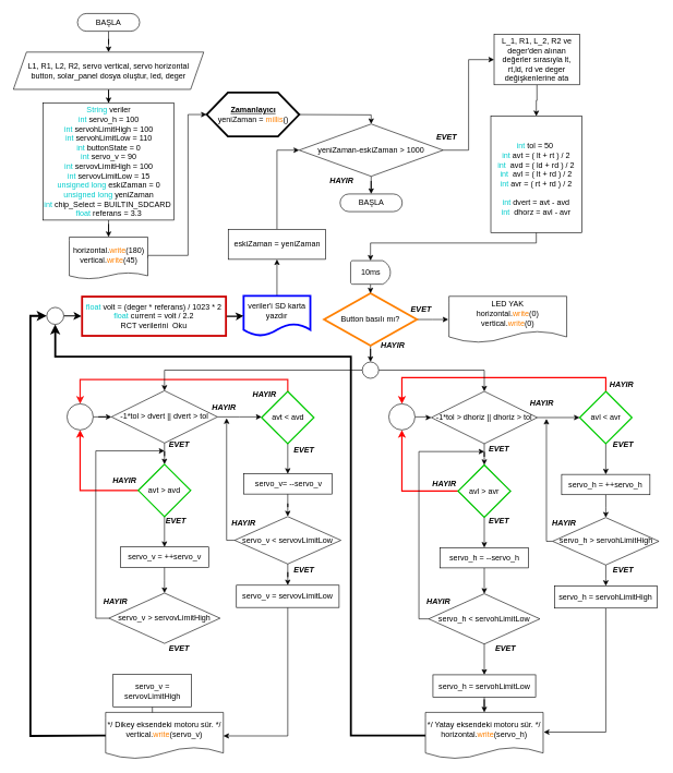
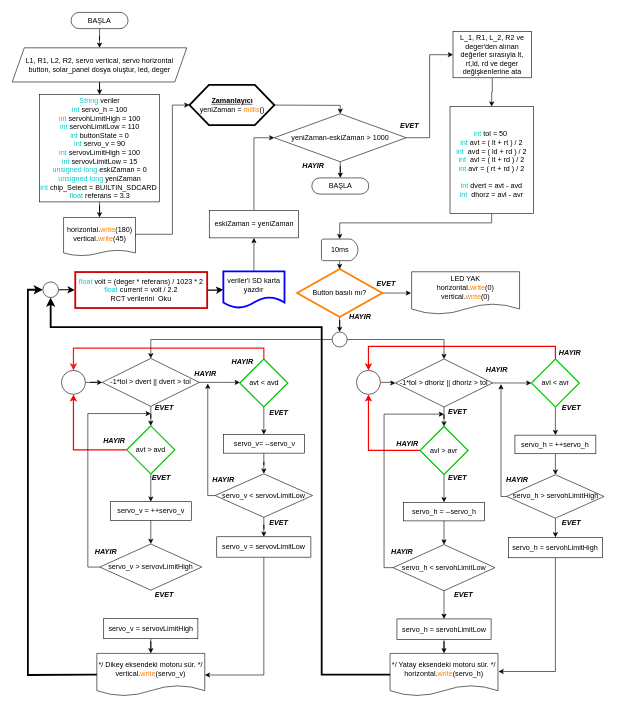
- <mxCell id="30" value="servo_v = servovLimitHigh" style="rounded=0;whiteSpace=wrap;html=1;" parent="1" vertex="1"><mxGeometry x="172.5" y="1030.5" width="120" height="50" as="geometry" /></mxCell>
+ <mxCell id="30" value="servo_v = servovLimitHigh" style="rounded=0;whiteSpace=wrap;html=1;" parent="1" vertex="1"><mxGeometry x="172.5" y="1030.5" width="157" height="34" as="geometry" /></mxCell>
